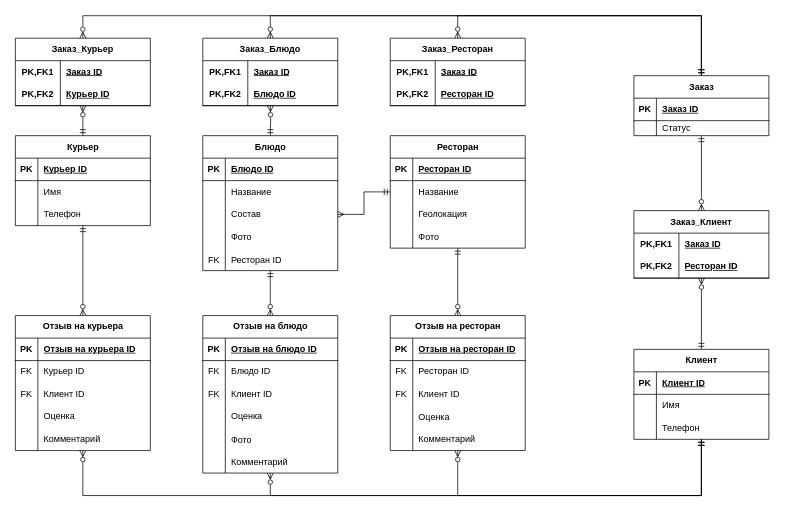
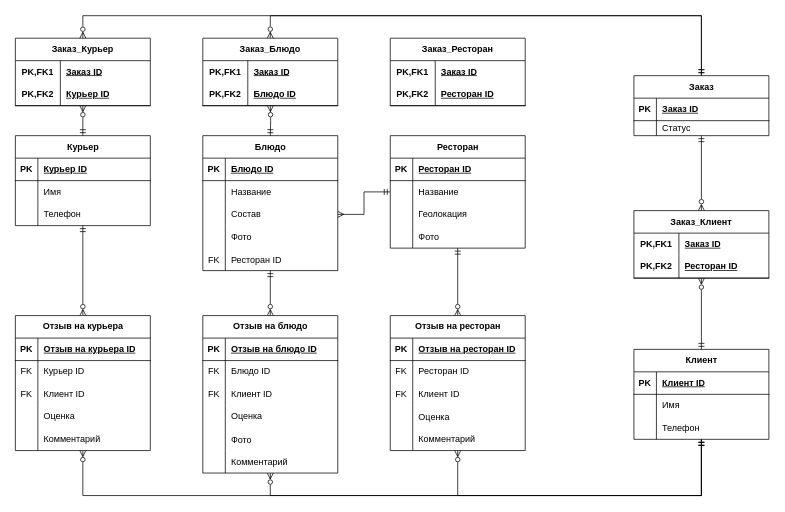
- <mxCell id="141" style="edgeStyle=orthogonalEdgeStyle;rounded=0;orthogonalLoop=1;jettySize=auto;html=1;startArrow=ERmandOne;startFill=0;endArrow=ERzeroToMany;endFill=0;" edge="1" parent="1" target="134" source="14"><mxGeometry relative="1" as="geometry"><mxPoint x="375" y="20" as="sourcePoint" /><mxPoint x="140" y="170" as="targetPoint" /><Array as="points"><mxPoint x="935" y="20" /><mxPoint x="610" y="20" /></Array></mxGeometry></mxCell>
